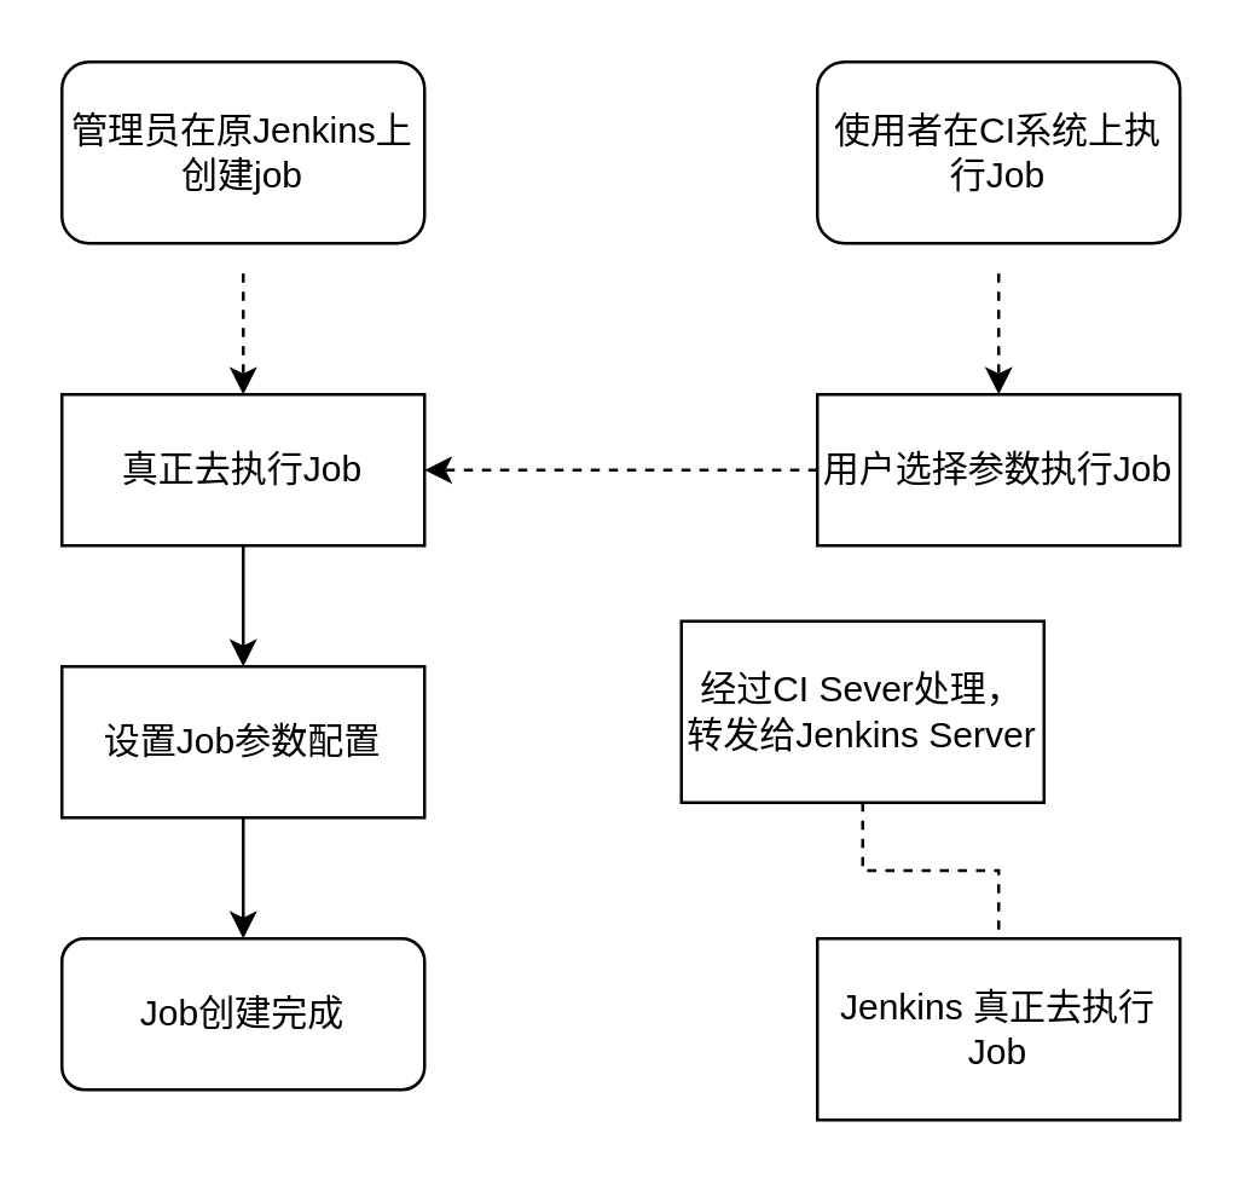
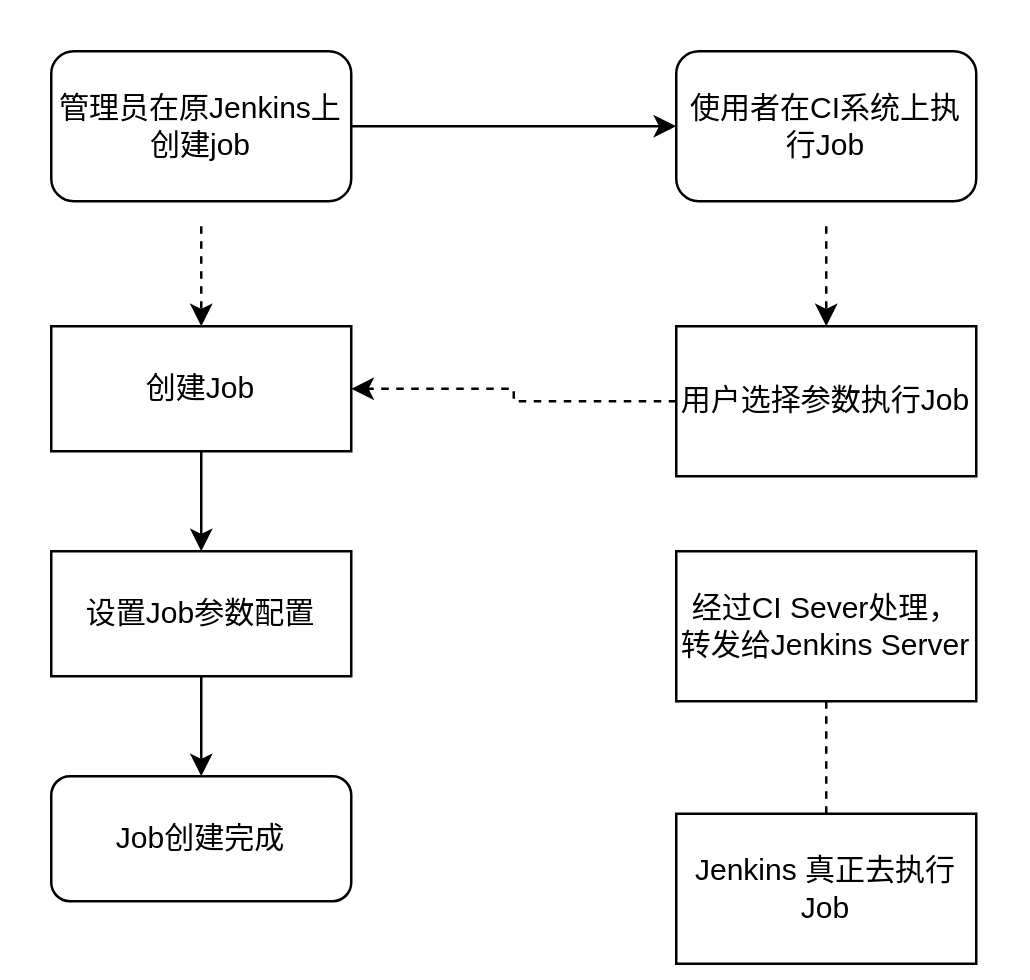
+ <mxCell id="6" value="" style="edgeStyle=orthogonalEdgeStyle;rounded=0;orthogonalLoop=1;jettySize=auto;html=1;" edge="1" parent="1" source="7" target="8"><mxGeometry relative="1" as="geometry" /></mxCell>
- <mxCell id="3" value="真正去执行Job" style="rounded=0;whiteSpace=wrap;html=1;" vertex="1" parent="1"><mxGeometry x="20" y="130" width="120" height="50" as="geometry" /></mxCell>
+ <mxCell id="3" value="创建Job" style="rounded=0;whiteSpace=wrap;html=1;" vertex="1" parent="1"><mxGeometry x="20" y="130" width="120" height="50" as="geometry" /></mxCell>
- <mxCell id="11" value="用户选择参数执行Job" style="whiteSpace=wrap;html=1;rounded=0;" vertex="1" parent="1"><mxGeometry x="270" y="130" width="120" height="50" as="geometry" /></mxCell>
+ <mxCell id="11" value="用户选择参数执行Job" style="whiteSpace=wrap;html=1;rounded=0;" vertex="1" parent="1"><mxGeometry x="270" y="130" width="120" height="60" as="geometry" /></mxCell>
- <mxCell id="13" value="经过CI Sever处理，转发给Jenkins Server" style="whiteSpace=wrap;html=1;rounded=0;" vertex="1" parent="1"><mxGeometry x="225" y="205" width="120" height="60" as="geometry" /></mxCell>
+ <mxCell id="13" value="经过CI Sever处理，转发给Jenkins Server" style="whiteSpace=wrap;html=1;rounded=0;" vertex="1" parent="1"><mxGeometry x="270" y="220" width="120" height="60" as="geometry" /></mxCell>
- <mxCell id="14" value="Jenkins 真正去执行Job" style="whiteSpace=wrap;html=1;rounded=0;" vertex="1" parent="1"><mxGeometry x="270" y="310" width="120" height="60" as="geometry" /></mxCell>
+ <mxCell id="14" value="Jenkins 真正去执行Job" style="whiteSpace=wrap;html=1;rounded=0;" vertex="1" parent="1"><mxGeometry x="270" y="325" width="120" height="60" as="geometry" /></mxCell>
